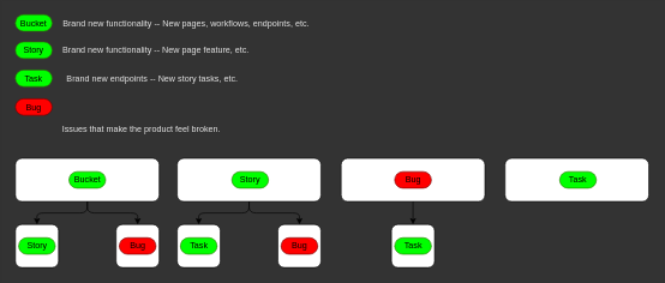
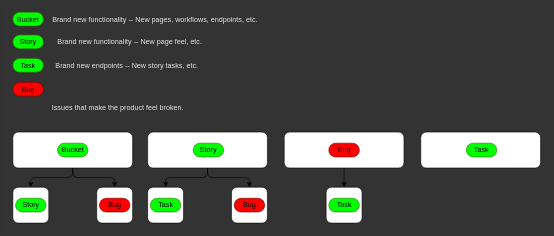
- <mxCell id="30" value="&lt;font color=&quot;#e6e6e6&quot;&gt;Brand new functionality -- New page feature, etc.&lt;/font&gt;" style="text;html=1;align=center;verticalAlign=middle;resizable=0;points=[];autosize=1;strokeColor=none;" vertex="1" parent="1"><mxGeometry x="80" y="60.5" width="269" height="18" as="geometry" /></mxCell>
+ <mxCell id="30" value="&lt;font color=&quot;#e6e6e6&quot;&gt;Brand new functionality -- New page feel, etc.&lt;/font&gt;" style="text;html=1;align=center;verticalAlign=middle;resizable=0;points=[];autosize=1;strokeColor=none;" vertex="1" parent="1"><mxGeometry x="80" y="60.5" width="269" height="18" as="geometry" /></mxCell>
